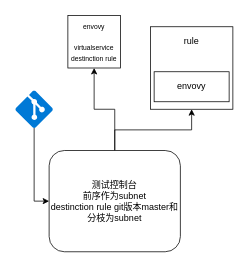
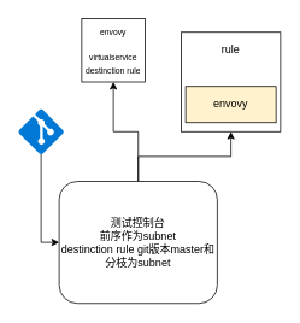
- <mxCell id="5" value="envovy" style="rounded=0;whiteSpace=wrap;html=1;" vertex="1" parent="1"><mxGeometry x="205" y="95" width="100" height="40" as="geometry" /></mxCell>
+ <mxCell id="5" value="envovy" style="rounded=0;whiteSpace=wrap;html=1;fillColor=#fff2cc;" vertex="1" parent="1"><mxGeometry x="205" y="95" width="100" height="40" as="geometry" /></mxCell>
